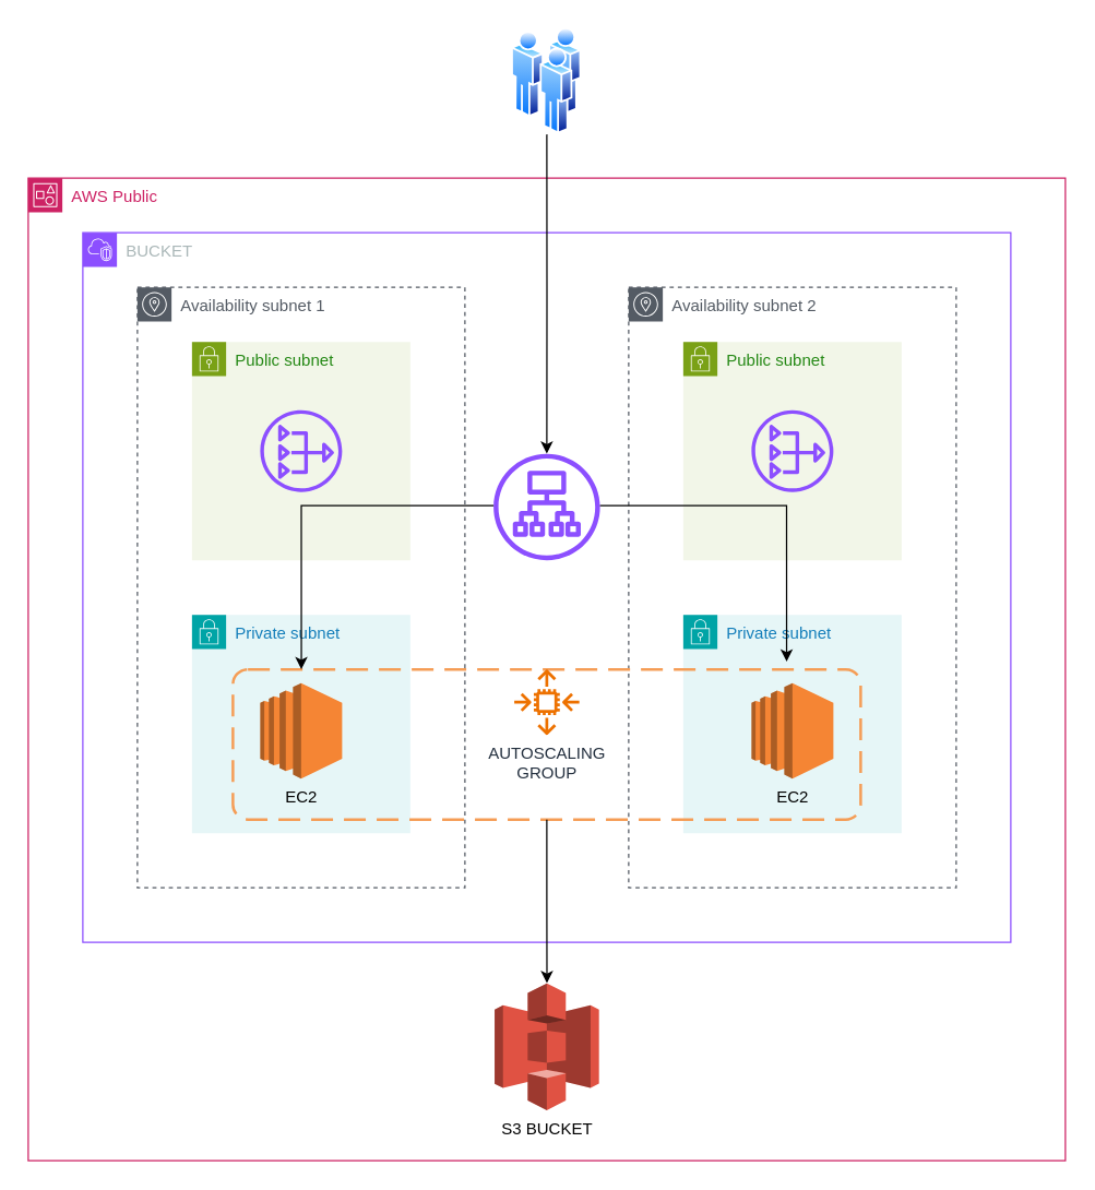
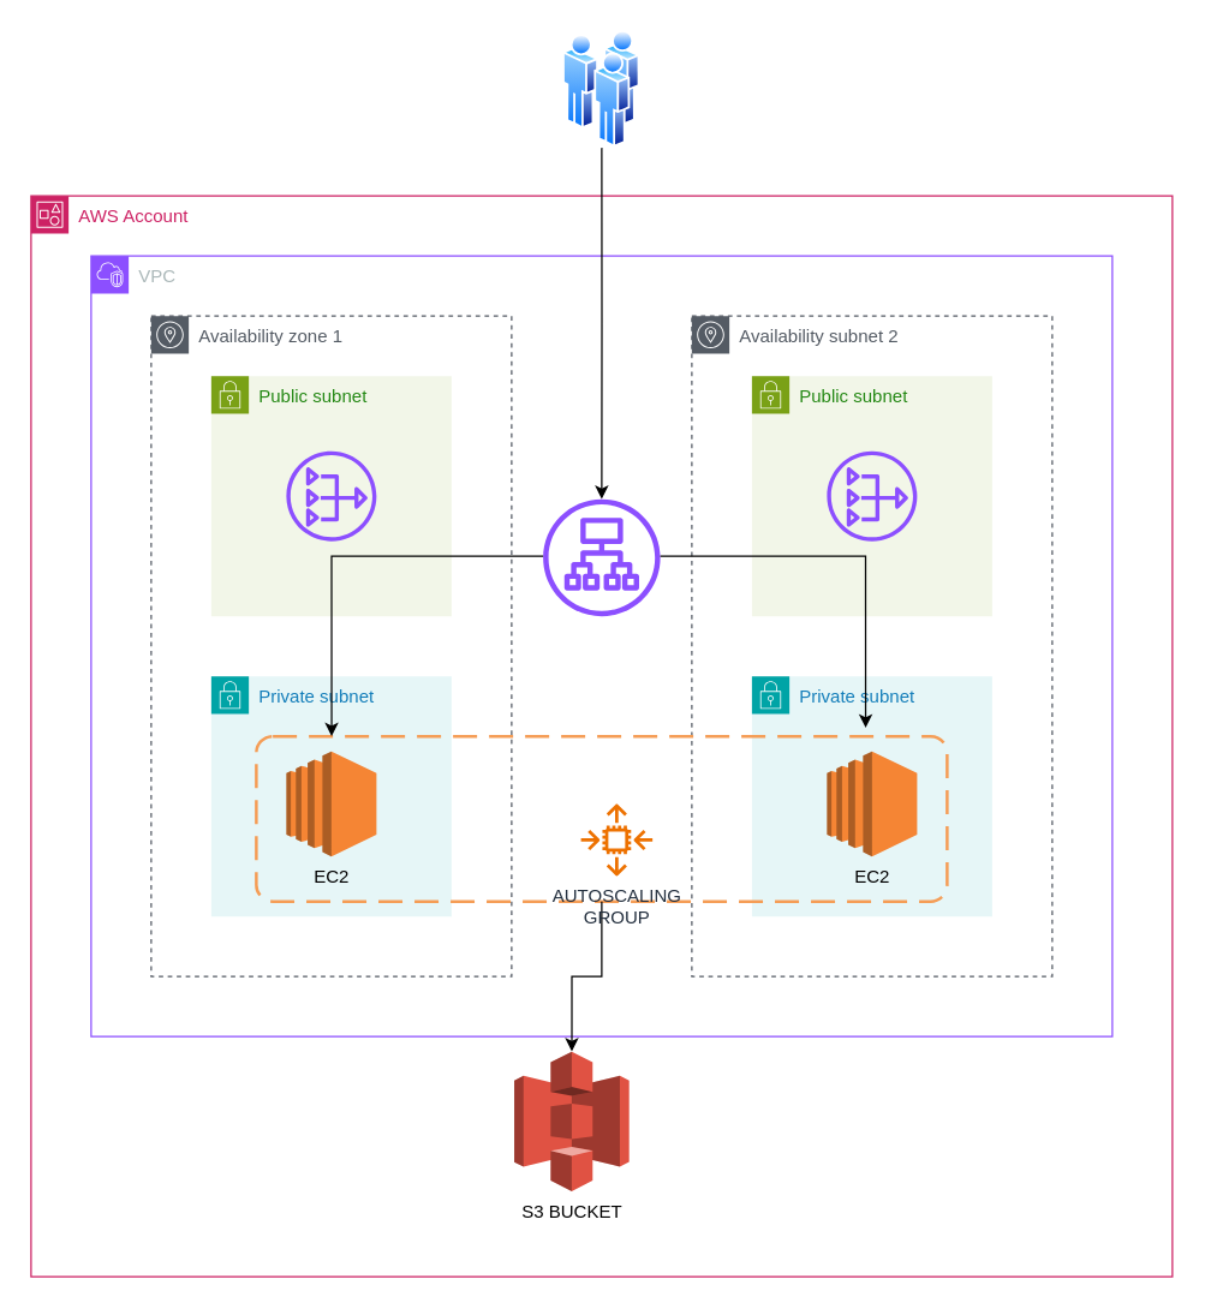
- <mxCell id="20" value="AWS Public" style="points=[[0,0],[0.25,0],[0.5,0],[0.75,0],[1,0],[1,0.25],[1,0.5],[1,0.75],[1,1],[0.75,1],[0.5,1],[0.25,1],[0,1],[0,0.75],[0,0.5],[0,0.25]];outlineConnect=0;gradientColor=none;html=1;whiteSpace=wrap;fontSize=12;fontStyle=0;container=1;pointerEvents=0;collapsible=0;recursiveResize=0;shape=mxgraph.aws4.group;grIcon=mxgraph.aws4.group_account;strokeColor=#CD2264;fillColor=none;verticalAlign=top;align=left;spacingLeft=30;fontColor=#CD2264;dashed=0;" vertex="1" parent="1"><mxGeometry x="20" y="130" width="760" height="720" as="geometry" /></mxCell>
+ <mxCell id="20" value="AWS Account" style="points=[[0,0],[0.25,0],[0.5,0],[0.75,0],[1,0],[1,0.25],[1,0.5],[1,0.75],[1,1],[0.75,1],[0.5,1],[0.25,1],[0,1],[0,0.75],[0,0.5],[0,0.25]];outlineConnect=0;gradientColor=none;html=1;whiteSpace=wrap;fontSize=12;fontStyle=0;container=1;pointerEvents=0;collapsible=0;recursiveResize=0;shape=mxgraph.aws4.group;grIcon=mxgraph.aws4.group_account;strokeColor=#CD2264;fillColor=none;verticalAlign=top;align=left;spacingLeft=30;fontColor=#CD2264;dashed=0;" vertex="1" parent="1"><mxGeometry x="20" y="130" width="760" height="720" as="geometry" /></mxCell>
- <mxCell id="3" value="BUCKET" style="points=[[0,0],[0.25,0],[0.5,0],[0.75,0],[1,0],[1,0.25],[1,0.5],[1,0.75],[1,1],[0.75,1],[0.5,1],[0.25,1],[0,1],[0,0.75],[0,0.5],[0,0.25]];outlineConnect=0;gradientColor=none;html=1;whiteSpace=wrap;fontSize=12;fontStyle=0;container=1;pointerEvents=0;collapsible=0;recursiveResize=0;shape=mxgraph.aws4.group;grIcon=mxgraph.aws4.group_vpc2;strokeColor=#8C4FFF;fillColor=none;verticalAlign=top;align=left;spacingLeft=30;fontColor=#AAB7B8;dashed=0;" vertex="1" parent="1"><mxGeometry x="60" y="170" width="680" height="520" as="geometry" /></mxCell>
+ <mxCell id="3" value="VPC" style="points=[[0,0],[0.25,0],[0.5,0],[0.75,0],[1,0],[1,0.25],[1,0.5],[1,0.75],[1,1],[0.75,1],[0.5,1],[0.25,1],[0,1],[0,0.75],[0,0.5],[0,0.25]];outlineConnect=0;gradientColor=none;html=1;whiteSpace=wrap;fontSize=12;fontStyle=0;container=1;pointerEvents=0;collapsible=0;recursiveResize=0;shape=mxgraph.aws4.group;grIcon=mxgraph.aws4.group_vpc2;strokeColor=#8C4FFF;fillColor=none;verticalAlign=top;align=left;spacingLeft=30;fontColor=#AAB7B8;dashed=0;" vertex="1" parent="1"><mxGeometry x="60" y="170" width="680" height="520" as="geometry" /></mxCell>
- <mxCell id="2" value="Availability subnet 1" style="sketch=0;outlineConnect=0;gradientColor=none;html=1;whiteSpace=wrap;fontSize=12;fontStyle=0;shape=mxgraph.aws4.group;grIcon=mxgraph.aws4.group_availability_zone;strokeColor=#545B64;fillColor=none;verticalAlign=top;align=left;spacingLeft=30;fontColor=#545B64;dashed=1;" vertex="1" parent="1"><mxGeometry x="100" y="210" width="240" height="440" as="geometry" /></mxCell>
+ <mxCell id="2" value="Availability zone 1" style="sketch=0;outlineConnect=0;gradientColor=none;html=1;whiteSpace=wrap;fontSize=12;fontStyle=0;shape=mxgraph.aws4.group;grIcon=mxgraph.aws4.group_availability_zone;strokeColor=#545B64;fillColor=none;verticalAlign=top;align=left;spacingLeft=30;fontColor=#545B64;dashed=1;" vertex="1" parent="1"><mxGeometry x="100" y="210" width="240" height="440" as="geometry" /></mxCell>
- <mxCell id="16" value="AUTOSCALING&lt;br&gt;GROUP" style="sketch=0;outlineConnect=0;fontColor=#232F3E;gradientColor=none;fillColor=#ED7100;strokeColor=none;dashed=0;verticalLabelPosition=bottom;verticalAlign=top;align=center;html=1;fontSize=12;fontStyle=0;aspect=fixed;pointerEvents=1;shape=mxgraph.aws4.auto_scaling2;" vertex="1" parent="1"><mxGeometry x="376" y="490" width="48" height="48" as="geometry" /></mxCell>
+ <mxCell id="16" value="AUTOSCALING&lt;br&gt;GROUP" style="sketch=0;outlineConnect=0;fontColor=#232F3E;gradientColor=none;fillColor=#ED7100;strokeColor=none;dashed=0;verticalLabelPosition=bottom;verticalAlign=top;align=center;html=1;fontSize=12;fontStyle=0;aspect=fixed;pointerEvents=1;shape=mxgraph.aws4.auto_scaling2;" vertex="1" parent="1"><mxGeometry x="386" y="535" width="48" height="48" as="geometry" /></mxCell>
- <mxCell id="19" value="S3 BUCKET&lt;br&gt;" style="outlineConnect=0;dashed=0;verticalLabelPosition=bottom;verticalAlign=top;align=center;html=1;shape=mxgraph.aws3.s3;fillColor=#E05243;gradientColor=none;" vertex="1" parent="1"><mxGeometry x="361.75" y="720" width="76.5" height="93" as="geometry" /></mxCell>
+ <mxCell id="19" value="S3 BUCKET&lt;br&gt;" style="outlineConnect=0;dashed=0;verticalLabelPosition=bottom;verticalAlign=top;align=center;html=1;shape=mxgraph.aws3.s3;fillColor=#E05243;gradientColor=none;" vertex="1" parent="1"><mxGeometry x="341.75" y="700" width="76.5" height="93" as="geometry" /></mxCell>
